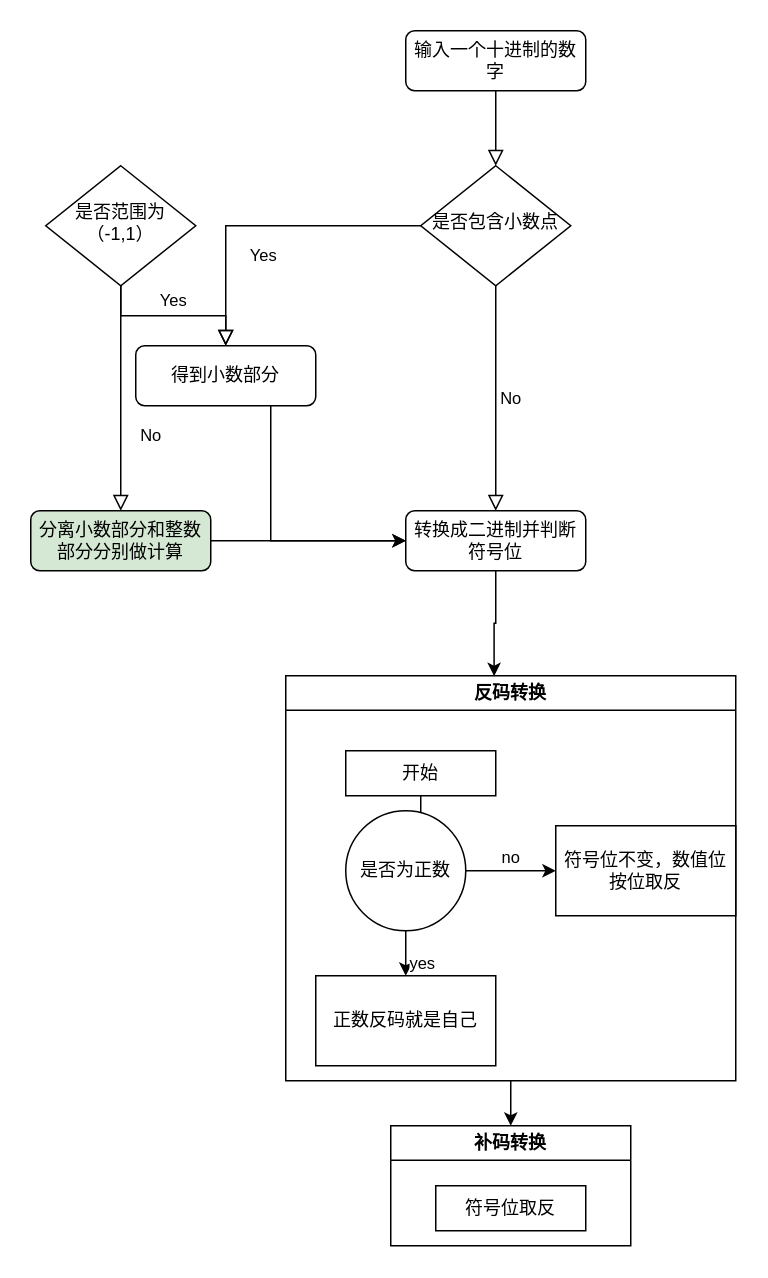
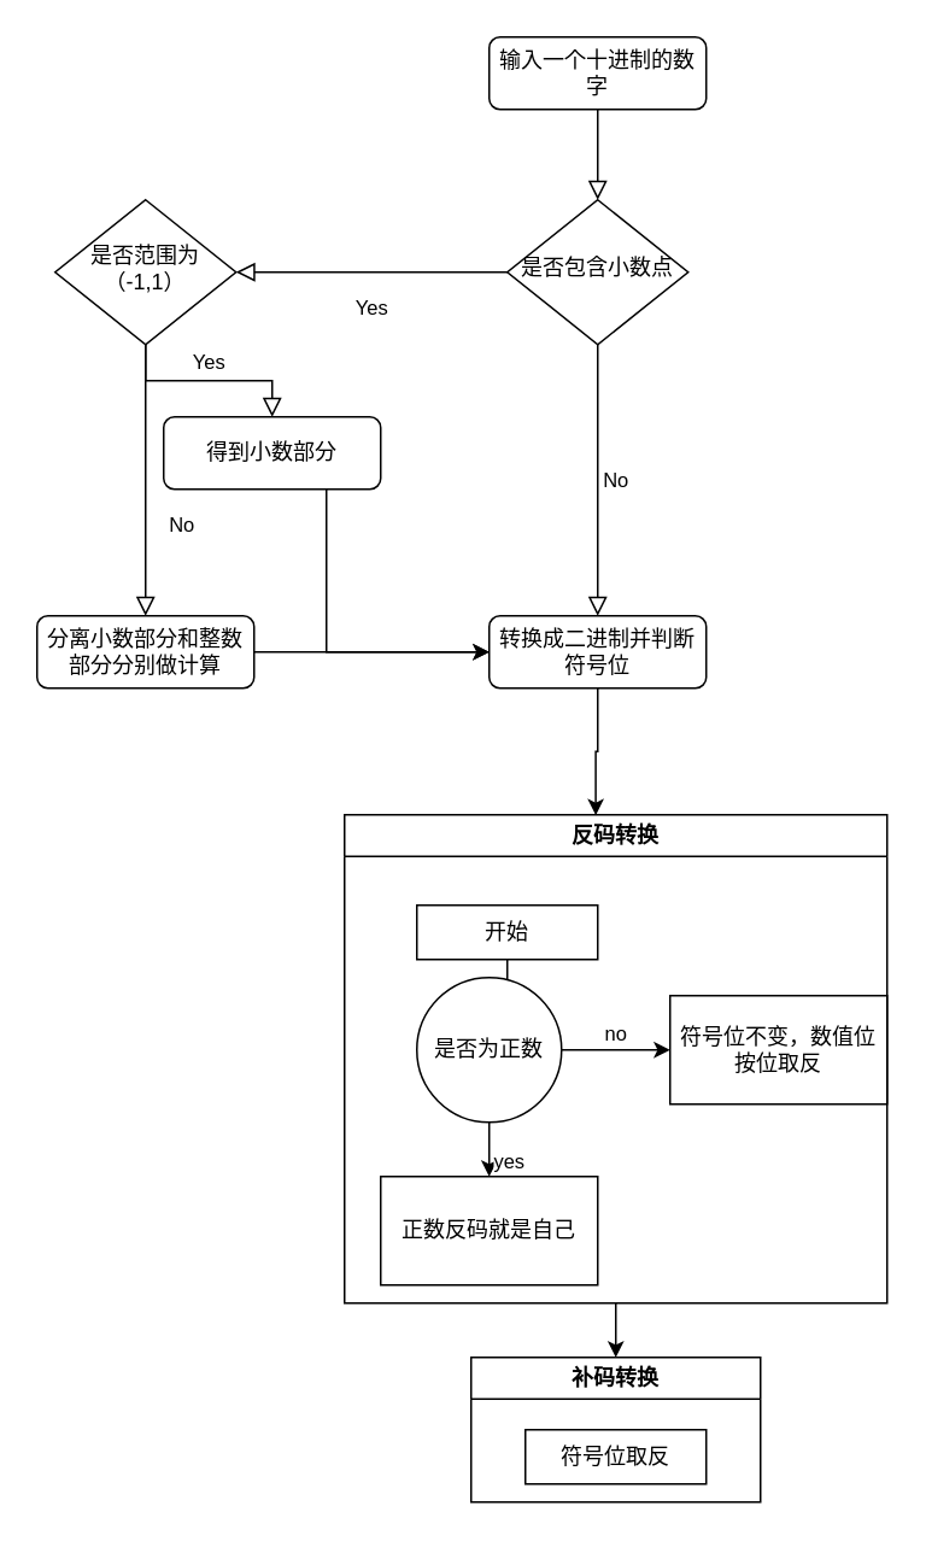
- <mxCell id="4" value="Yes" style="rounded=0;html=1;jettySize=auto;orthogonalLoop=1;fontSize=11;endArrow=block;endFill=0;endSize=8;strokeWidth=1;shadow=0;labelBackgroundColor=none;edgeStyle=orthogonalEdgeStyle;" parent="1" source="6" target="13" edge="1"><mxGeometry y="20" relative="1" as="geometry"><mxPoint as="offset" /></mxGeometry></mxCell>
+ <mxCell id="4" value="Yes" style="rounded=0;html=1;jettySize=auto;orthogonalLoop=1;fontSize=11;endArrow=block;endFill=0;endSize=8;strokeWidth=1;shadow=0;labelBackgroundColor=none;edgeStyle=orthogonalEdgeStyle;" parent="1" source="6" target="9" edge="1"><mxGeometry y="20" relative="1" as="geometry"><mxPoint as="offset" /></mxGeometry></mxCell>
- <mxCell id="11" value="分离小数部分和整数部分分别做计算" style="rounded=1;whiteSpace=wrap;html=1;fontSize=12;glass=0;strokeWidth=1;shadow=0;fillColor=#d5e8d4;" parent="1" vertex="1"><mxGeometry x="20" y="340" width="120" height="40" as="geometry" /></mxCell>
+ <mxCell id="11" value="分离小数部分和整数部分分别做计算" style="rounded=1;whiteSpace=wrap;html=1;fontSize=12;glass=0;strokeWidth=1;shadow=0;" parent="1" vertex="1"><mxGeometry x="20" y="340" width="120" height="40" as="geometry" /></mxCell>
